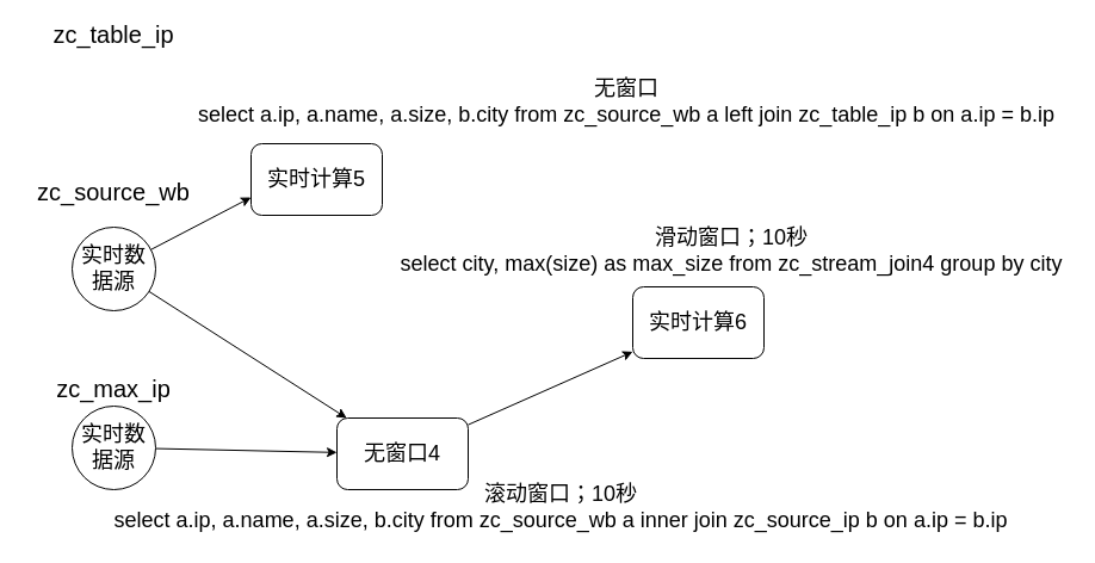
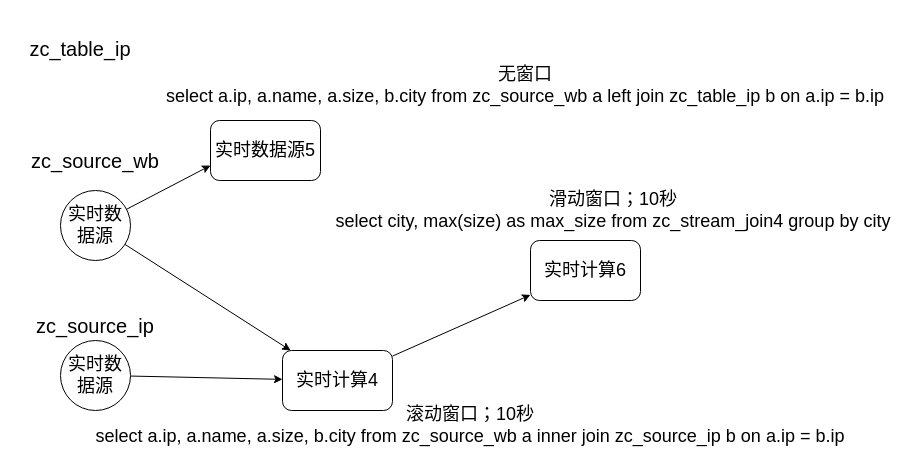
- <mxCell id="16" value="&lt;font style=&quot;font-size: 20px&quot;&gt;zc_table_ip&lt;/font&gt;" style="text;html=1;strokeColor=none;fillColor=none;align=center;verticalAlign=middle;whiteSpace=wrap;rounded=0;" vertex="1" parent="1"><mxGeometry x="40" y="20" width="110" height="15" as="geometry" /></mxCell>
+ <mxCell id="16" value="&lt;font style=&quot;font-size: 20px&quot;&gt;zc_table_ip&lt;/font&gt;" style="text;html=1;strokeColor=none;fillColor=none;align=center;verticalAlign=middle;whiteSpace=wrap;rounded=0;" vertex="1" parent="1"><mxGeometry x="25" y="40" width="110" height="15" as="geometry" /></mxCell>
- <mxCell id="7" value="&lt;font style=&quot;font-size: 18px&quot;&gt;实时计算5&lt;/font&gt;" style="rounded=1;whiteSpace=wrap;html=1;" parent="1" vertex="1"><mxGeometry x="210" y="120" width="110" height="60" as="geometry" /></mxCell>
+ <mxCell id="7" value="&lt;font style=&quot;font-size: 18px&quot;&gt;实时数据源5&lt;/font&gt;" style="rounded=1;whiteSpace=wrap;html=1;" parent="1" vertex="1"><mxGeometry x="210" y="120" width="110" height="60" as="geometry" /></mxCell>
- <mxCell id="15" value="&lt;font style=&quot;font-size: 20px&quot;&gt;zc_max_ip&lt;/font&gt;" style="text;html=1;strokeColor=none;fillColor=none;align=center;verticalAlign=middle;whiteSpace=wrap;rounded=0;" vertex="1" parent="1"><mxGeometry x="20" y="310" width="150" height="30" as="geometry" /></mxCell>
+ <mxCell id="15" value="&lt;font style=&quot;font-size: 20px&quot;&gt;zc_source_ip&lt;/font&gt;" style="text;html=1;strokeColor=none;fillColor=none;align=center;verticalAlign=middle;whiteSpace=wrap;rounded=0;" vertex="1" parent="1"><mxGeometry x="20" y="310" width="150" height="30" as="geometry" /></mxCell>
- <mxCell id="6" value="&lt;font style=&quot;font-size: 18px&quot;&gt;无窗口4&lt;/font&gt;" style="rounded=1;whiteSpace=wrap;html=1;" parent="1" vertex="1"><mxGeometry x="282" y="350" width="110" height="60" as="geometry" /></mxCell>
+ <mxCell id="6" value="&lt;font style=&quot;font-size: 18px&quot;&gt;实时计算4&lt;/font&gt;" style="rounded=1;whiteSpace=wrap;html=1;" parent="1" vertex="1"><mxGeometry x="282" y="350" width="110" height="60" as="geometry" /></mxCell>
